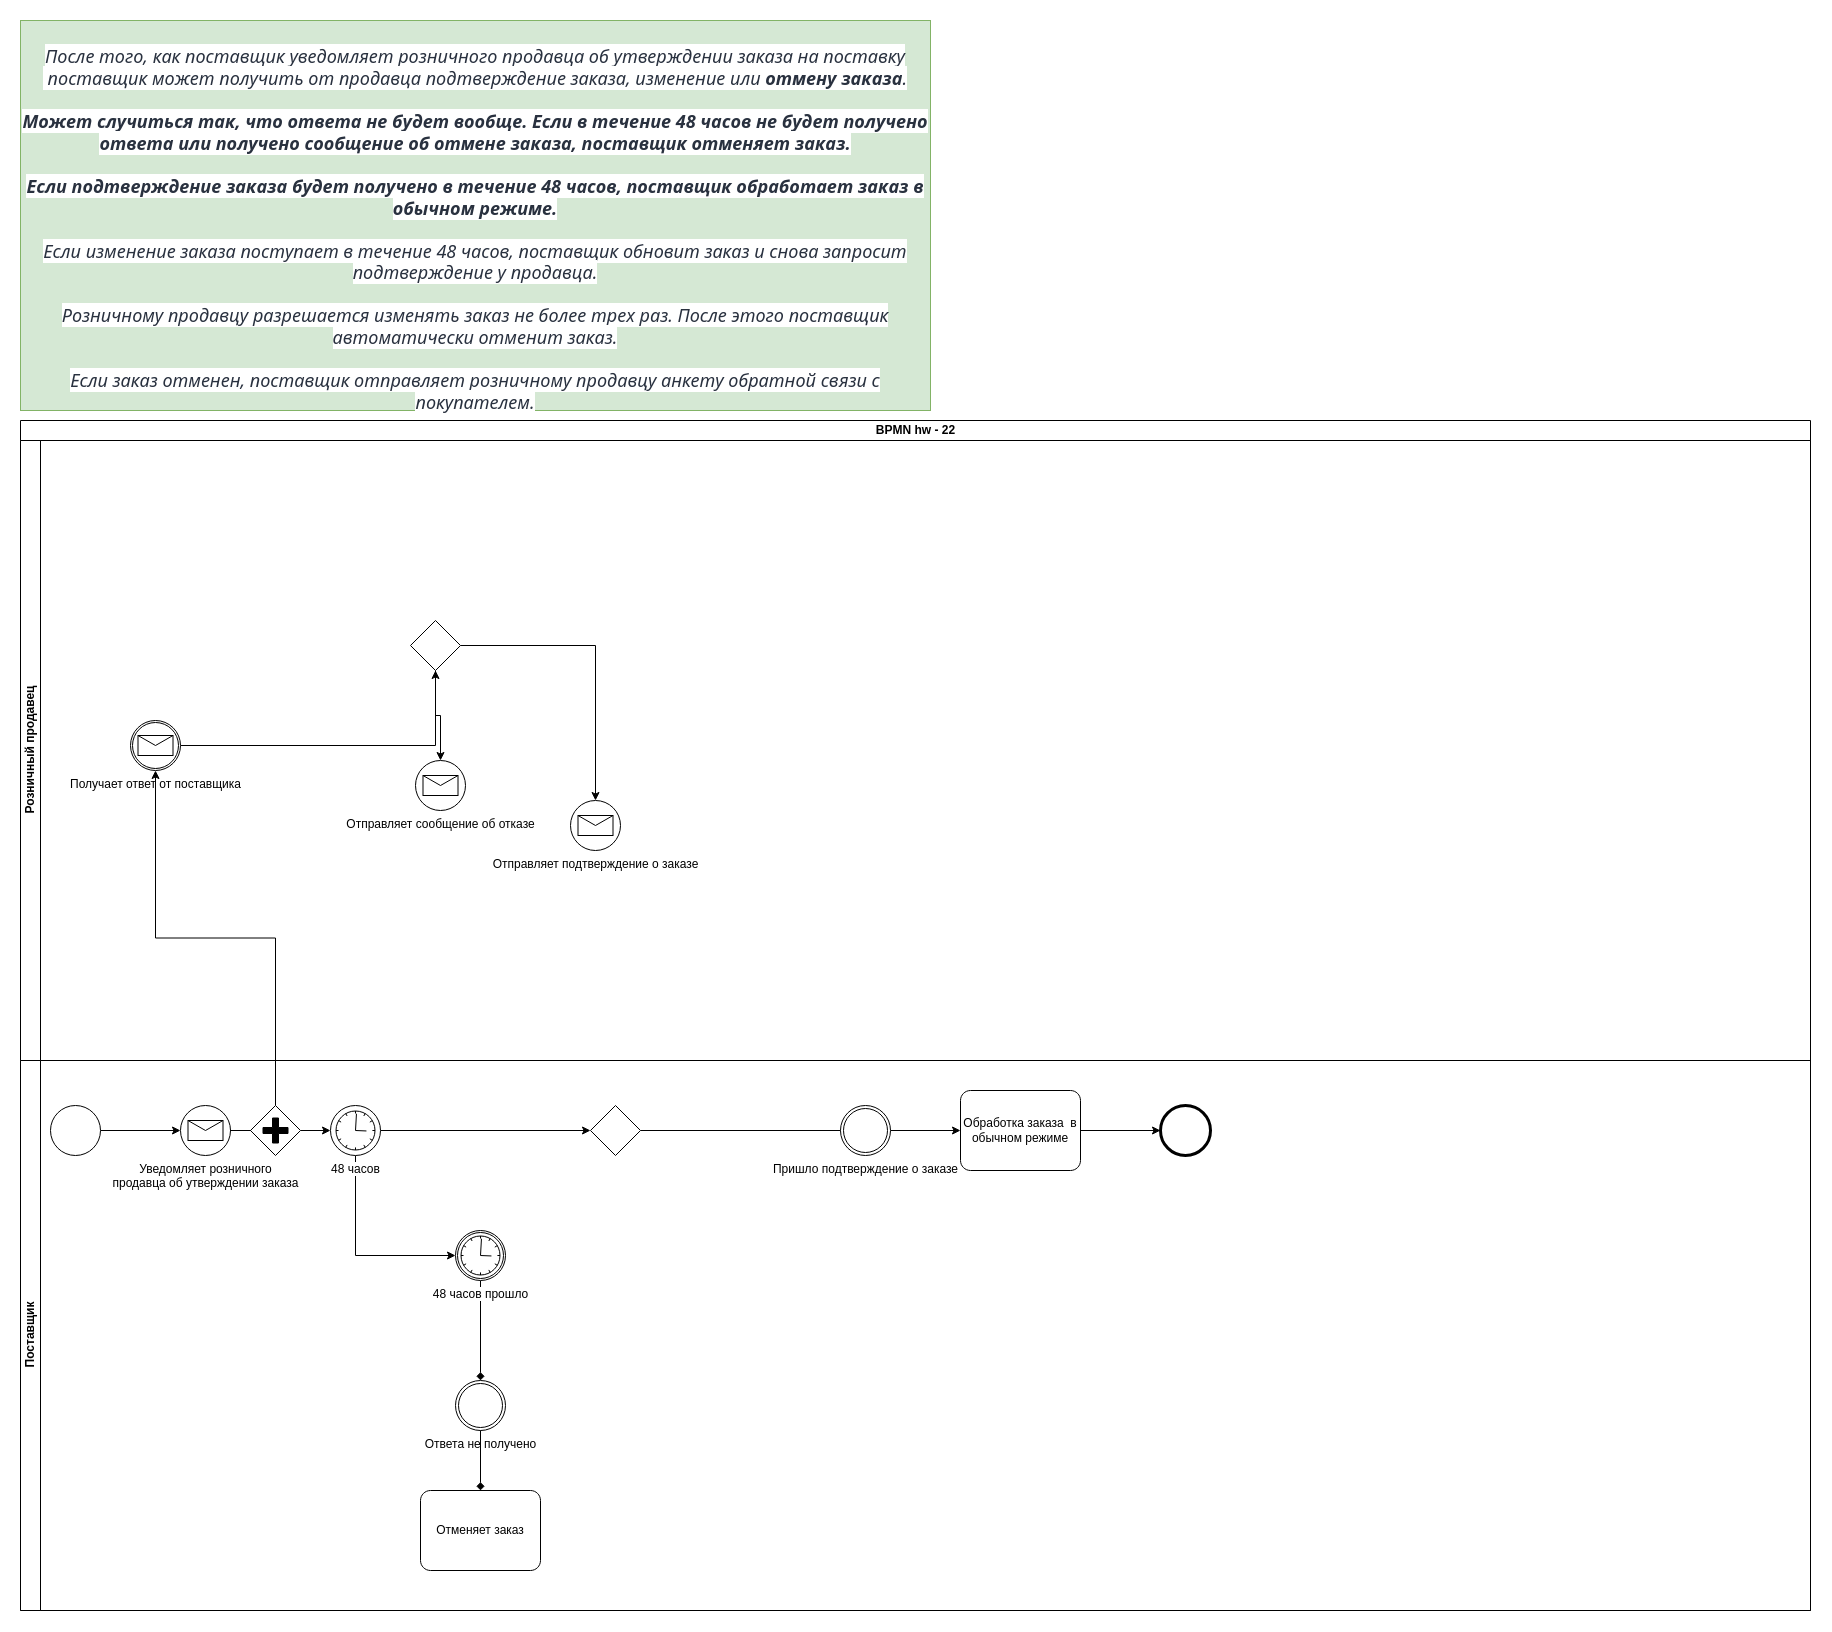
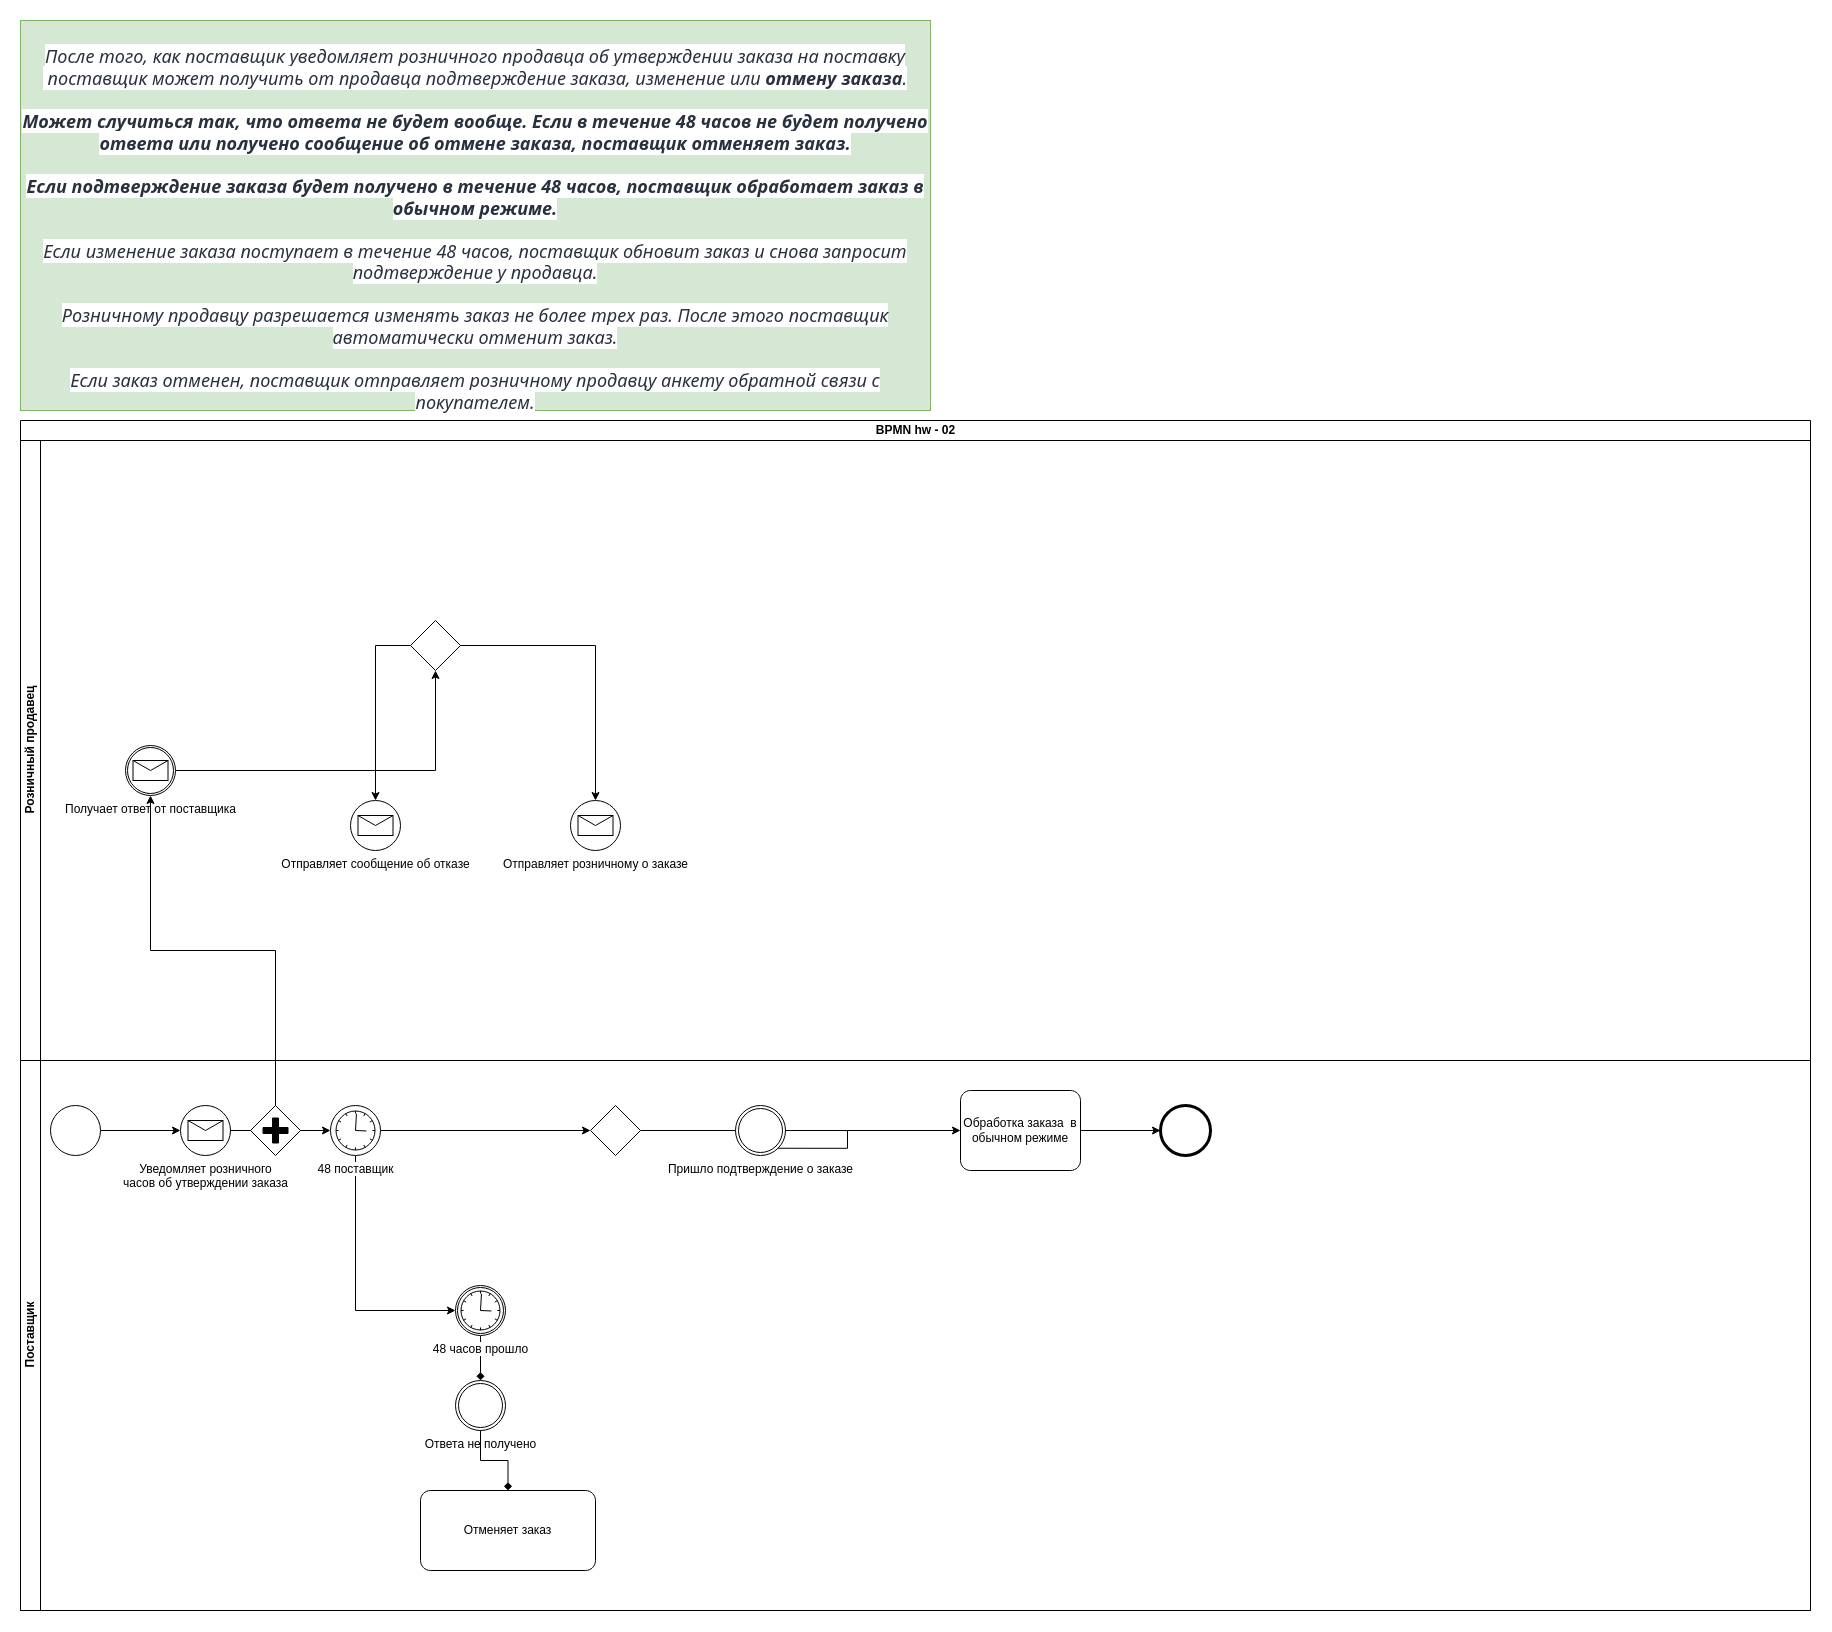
- <mxCell id="3" value="BPMN hw - 22" style="swimlane;html=1;childLayout=stackLayout;resizeParent=1;resizeParentMax=0;horizontal=1;startSize=20;horizontalStack=0;" vertex="1" parent="1"><mxGeometry x="20" y="420" width="1790" height="1190" as="geometry" /></mxCell>
+ <mxCell id="3" value="BPMN hw - 02" style="swimlane;html=1;childLayout=stackLayout;resizeParent=1;resizeParentMax=0;horizontal=1;startSize=20;horizontalStack=0;" vertex="1" parent="1"><mxGeometry x="20" y="420" width="1790" height="1190" as="geometry" /></mxCell>
- <mxCell id="6" value="Получает ответ от поставщика" style="points=[[0.145,0.145,0],[0.5,0,0],[0.855,0.145,0],[1,0.5,0],[0.855,0.855,0],[0.5,1,0],[0.145,0.855,0],[0,0.5,0]];shape=mxgraph.bpmn.event;html=1;verticalLabelPosition=bottom;labelBackgroundColor=#ffffff;verticalAlign=top;align=center;perimeter=ellipsePerimeter;outlineConnect=0;aspect=fixed;outline=catching;symbol=message;" vertex="1" parent="4"><mxGeometry x="110" y="280" width="50" height="50" as="geometry" /></mxCell>
+ <mxCell id="6" value="Получает ответ от поставщика" style="points=[[0.145,0.145,0],[0.5,0,0],[0.855,0.145,0],[1,0.5,0],[0.855,0.855,0],[0.5,1,0],[0.145,0.855,0],[0,0.5,0]];shape=mxgraph.bpmn.event;html=1;verticalLabelPosition=bottom;labelBackgroundColor=#ffffff;verticalAlign=top;align=center;perimeter=ellipsePerimeter;outlineConnect=0;aspect=fixed;outline=catching;symbol=message;" vertex="1" parent="4"><mxGeometry x="105" y="305" width="50" height="50" as="geometry" /></mxCell>
- <mxCell id="10" value="Отправляет сообщение об отказе" style="points=[[0.145,0.145,0],[0.5,0,0],[0.855,0.145,0],[1,0.5,0],[0.855,0.855,0],[0.5,1,0],[0.145,0.855,0],[0,0.5,0]];shape=mxgraph.bpmn.event;html=1;verticalLabelPosition=bottom;labelBackgroundColor=#ffffff;verticalAlign=top;align=center;perimeter=ellipsePerimeter;outlineConnect=0;aspect=fixed;outline=standard;symbol=message;" vertex="1" parent="4"><mxGeometry x="395" y="320" width="50" height="50" as="geometry" /></mxCell>
+ <mxCell id="10" value="Отправляет сообщение об отказе" style="points=[[0.145,0.145,0],[0.5,0,0],[0.855,0.145,0],[1,0.5,0],[0.855,0.855,0],[0.5,1,0],[0.145,0.855,0],[0,0.5,0]];shape=mxgraph.bpmn.event;html=1;verticalLabelPosition=bottom;labelBackgroundColor=#ffffff;verticalAlign=top;align=center;perimeter=ellipsePerimeter;outlineConnect=0;aspect=fixed;outline=standard;symbol=message;" vertex="1" parent="4"><mxGeometry x="330" y="360" width="50" height="50" as="geometry" /></mxCell>
- <mxCell id="11" value="Отправляет подтверждение о заказе" style="points=[[0.145,0.145,0],[0.5,0,0],[0.855,0.145,0],[1,0.5,0],[0.855,0.855,0],[0.5,1,0],[0.145,0.855,0],[0,0.5,0]];shape=mxgraph.bpmn.event;html=1;verticalLabelPosition=bottom;labelBackgroundColor=#ffffff;verticalAlign=top;align=center;perimeter=ellipsePerimeter;outlineConnect=0;aspect=fixed;outline=standard;symbol=message;" vertex="1" parent="4"><mxGeometry x="550" y="360" width="50" height="50" as="geometry" /></mxCell>
+ <mxCell id="11" value="Отправляет розничному о заказе" style="points=[[0.145,0.145,0],[0.5,0,0],[0.855,0.145,0],[1,0.5,0],[0.855,0.855,0],[0.5,1,0],[0.145,0.855,0],[0,0.5,0]];shape=mxgraph.bpmn.event;html=1;verticalLabelPosition=bottom;labelBackgroundColor=#ffffff;verticalAlign=top;align=center;perimeter=ellipsePerimeter;outlineConnect=0;aspect=fixed;outline=standard;symbol=message;" vertex="1" parent="4"><mxGeometry x="550" y="360" width="50" height="50" as="geometry" /></mxCell>
- <mxCell id="25" value="Пришло подтверждение о заказе" style="points=[[0.145,0.145,0],[0.5,0,0],[0.855,0.145,0],[1,0.5,0],[0.855,0.855,0],[0.5,1,0],[0.145,0.855,0],[0,0.5,0]];shape=mxgraph.bpmn.event;html=1;verticalLabelPosition=bottom;labelBackgroundColor=#ffffff;verticalAlign=top;align=center;perimeter=ellipsePerimeter;outlineConnect=0;aspect=fixed;outline=throwing;symbol=general;" vertex="1" parent="12"><mxGeometry x="820" y="45" width="50" height="50" as="geometry" /></mxCell>
+ <mxCell id="25" value="Пришло подтверждение о заказе" style="points=[[0.145,0.145,0],[0.5,0,0],[0.855,0.145,0],[1,0.5,0],[0.855,0.855,0],[0.5,1,0],[0.145,0.855,0],[0,0.5,0]];shape=mxgraph.bpmn.event;html=1;verticalLabelPosition=bottom;labelBackgroundColor=#ffffff;verticalAlign=top;align=center;perimeter=ellipsePerimeter;outlineConnect=0;aspect=fixed;outline=throwing;symbol=general;" vertex="1" parent="12"><mxGeometry x="715" y="45" width="50" height="50" as="geometry" /></mxCell>
- <mxCell id="19" value="48 часов" style="points=[[0.145,0.145,0],[0.5,0,0],[0.855,0.145,0],[1,0.5,0],[0.855,0.855,0],[0.5,1,0],[0.145,0.855,0],[0,0.5,0]];shape=mxgraph.bpmn.event;html=1;verticalLabelPosition=bottom;labelBackgroundColor=#ffffff;verticalAlign=top;align=center;perimeter=ellipsePerimeter;outlineConnect=0;aspect=fixed;outline=standard;symbol=timer;" vertex="1" parent="12"><mxGeometry x="310" y="45" width="50" height="50" as="geometry" /></mxCell>
+ <mxCell id="19" value="48 поставщик" style="points=[[0.145,0.145,0],[0.5,0,0],[0.855,0.145,0],[1,0.5,0],[0.855,0.855,0],[0.5,1,0],[0.145,0.855,0],[0,0.5,0]];shape=mxgraph.bpmn.event;html=1;verticalLabelPosition=bottom;labelBackgroundColor=#ffffff;verticalAlign=top;align=center;perimeter=ellipsePerimeter;outlineConnect=0;aspect=fixed;outline=standard;symbol=timer;" vertex="1" parent="12"><mxGeometry x="310" y="45" width="50" height="50" as="geometry" /></mxCell>
- <mxCell id="16" value="Уведомляет розничного &lt;br&gt;продавца об утверждении заказа" style="points=[[0.145,0.145,0],[0.5,0,0],[0.855,0.145,0],[1,0.5,0],[0.855,0.855,0],[0.5,1,0],[0.145,0.855,0],[0,0.5,0]];shape=mxgraph.bpmn.event;html=1;verticalLabelPosition=bottom;labelBackgroundColor=#ffffff;verticalAlign=top;align=center;perimeter=ellipsePerimeter;outlineConnect=0;aspect=fixed;outline=standard;symbol=message;" vertex="1" parent="12"><mxGeometry x="160" y="45" width="50" height="50" as="geometry" /></mxCell>
+ <mxCell id="16" value="Уведомляет розничного &lt;br&gt;часов об утверждении заказа" style="points=[[0.145,0.145,0],[0.5,0,0],[0.855,0.145,0],[1,0.5,0],[0.855,0.855,0],[0.5,1,0],[0.145,0.855,0],[0,0.5,0]];shape=mxgraph.bpmn.event;html=1;verticalLabelPosition=bottom;labelBackgroundColor=#ffffff;verticalAlign=top;align=center;perimeter=ellipsePerimeter;outlineConnect=0;aspect=fixed;outline=standard;symbol=message;" vertex="1" parent="12"><mxGeometry x="160" y="45" width="50" height="50" as="geometry" /></mxCell>
- <mxCell id="30" value="48 часов прошло" style="points=[[0.145,0.145,0],[0.5,0,0],[0.855,0.145,0],[1,0.5,0],[0.855,0.855,0],[0.5,1,0],[0.145,0.855,0],[0,0.5,0]];shape=mxgraph.bpmn.event;html=1;verticalLabelPosition=bottom;labelBackgroundColor=#ffffff;verticalAlign=top;align=center;perimeter=ellipsePerimeter;outlineConnect=0;aspect=fixed;outline=boundInt;symbol=timer;" vertex="1" parent="12"><mxGeometry x="435" y="170" width="50" height="50" as="geometry" /></mxCell>
+ <mxCell id="30" value="48 часов прошло" style="points=[[0.145,0.145,0],[0.5,0,0],[0.855,0.145,0],[1,0.5,0],[0.855,0.855,0],[0.5,1,0],[0.145,0.855,0],[0,0.5,0]];shape=mxgraph.bpmn.event;html=1;verticalLabelPosition=bottom;labelBackgroundColor=#ffffff;verticalAlign=top;align=center;perimeter=ellipsePerimeter;outlineConnect=0;aspect=fixed;outline=boundInt;symbol=timer;" vertex="1" parent="12"><mxGeometry x="435" y="225" width="50" height="50" as="geometry" /></mxCell>
- <mxCell id="32" value="Отменяет заказ" style="points=[[0.25,0,0],[0.5,0,0],[0.75,0,0],[1,0.25,0],[1,0.5,0],[1,0.75,0],[0.75,1,0],[0.5,1,0],[0.25,1,0],[0,0.75,0],[0,0.5,0],[0,0.25,0]];shape=mxgraph.bpmn.task;whiteSpace=wrap;rectStyle=rounded;size=10;taskMarker=abstract;" vertex="1" parent="12"><mxGeometry x="400" y="430" width="120" height="80" as="geometry" /></mxCell>
+ <mxCell id="32" value="Отменяет заказ" style="points=[[0.25,0,0],[0.5,0,0],[0.75,0,0],[1,0.25,0],[1,0.5,0],[1,0.75,0],[0.75,1,0],[0.5,1,0],[0.25,1,0],[0,0.75,0],[0,0.5,0],[0,0.25,0]];shape=mxgraph.bpmn.task;whiteSpace=wrap;rectStyle=rounded;size=10;taskMarker=abstract;" vertex="1" parent="12"><mxGeometry x="400" y="430" width="175" height="80" as="geometry" /></mxCell>
